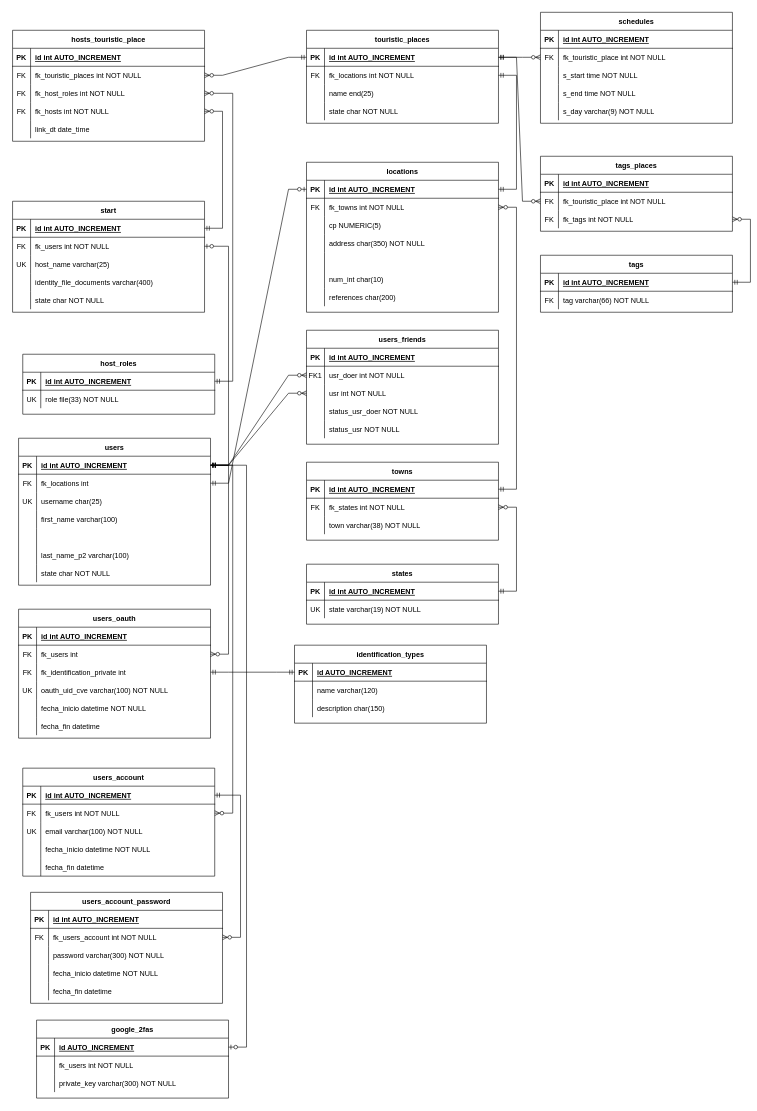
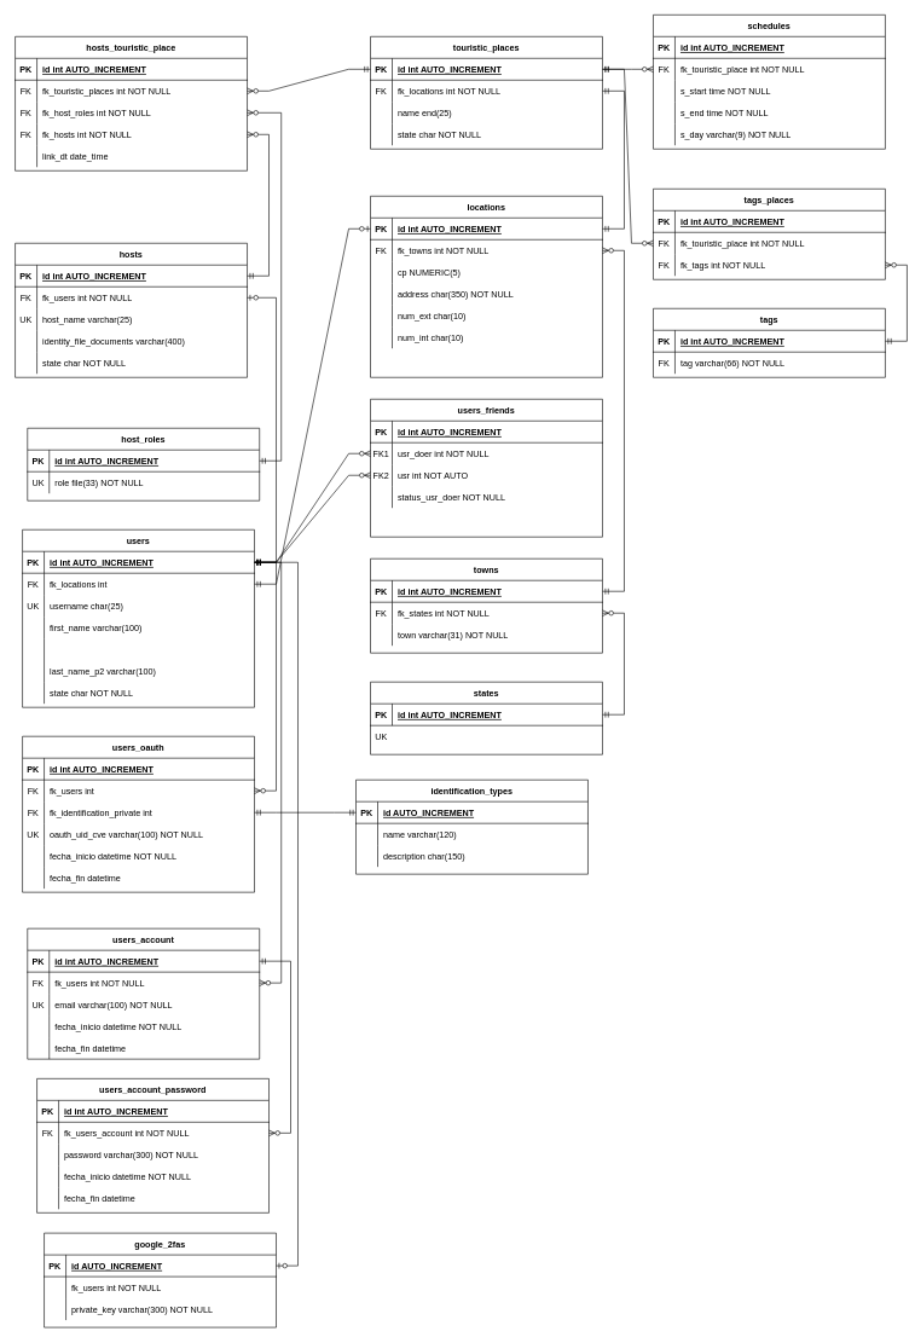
- <mxCell id="159" value="start" style="shape=table;startSize=30;container=1;collapsible=1;childLayout=tableLayout;fixedRows=1;rowLines=0;fontStyle=1;align=center;resizeLast=1;" vertex="1" parent="1"><mxGeometry x="20" y="335" width="320" height="185" as="geometry" /></mxCell>
+ <mxCell id="159" value="hosts" style="shape=table;startSize=30;container=1;collapsible=1;childLayout=tableLayout;fixedRows=1;rowLines=0;fontStyle=1;align=center;resizeLast=1;" vertex="1" parent="1"><mxGeometry x="20" y="335" width="320" height="185" as="geometry" /></mxCell>
+ <mxCell id="121" value="num_ext char(10)" style="shape=partialRectangle;overflow=hidden;connectable=0;fillColor=none;top=0;left=0;bottom=0;right=0;align=left;spacingLeft=6;" vertex="1" parent="119"><mxGeometry x="30" width="290" height="30" as="geometry"><mxRectangle width="290" height="30" as="alternateBounds" /></mxGeometry></mxCell>
- <mxCell id="127" value="references char(200)" style="shape=partialRectangle;overflow=hidden;connectable=0;fillColor=none;top=0;left=0;bottom=0;right=0;align=left;spacingLeft=6;" vertex="1" parent="125"><mxGeometry x="30" width="290" height="30" as="geometry"><mxRectangle width="290" height="30" as="alternateBounds" /></mxGeometry></mxCell>
+ <mxCell id="149" value="FK2" style="shape=partialRectangle;overflow=hidden;connectable=0;fillColor=none;top=0;left=0;bottom=0;right=0;" vertex="1" parent="148"><mxGeometry width="30" height="30" as="geometry"><mxRectangle width="30" height="30" as="alternateBounds" /></mxGeometry></mxCell>
- <mxCell id="150" value="usr int NOT NULL" style="shape=partialRectangle;overflow=hidden;connectable=0;fillColor=none;top=0;left=0;bottom=0;right=0;align=left;spacingLeft=6;" vertex="1" parent="148"><mxGeometry x="30" width="290" height="30" as="geometry"><mxRectangle width="290" height="30" as="alternateBounds" /></mxGeometry></mxCell>
+ <mxCell id="150" value="usr int NOT AUTO" style="shape=partialRectangle;overflow=hidden;connectable=0;fillColor=none;top=0;left=0;bottom=0;right=0;align=left;spacingLeft=6;" vertex="1" parent="148"><mxGeometry x="30" width="290" height="30" as="geometry"><mxRectangle width="290" height="30" as="alternateBounds" /></mxGeometry></mxCell>
- <mxCell id="156" value="status_usr NOT NULL" style="shape=partialRectangle;overflow=hidden;connectable=0;fillColor=none;top=0;left=0;bottom=0;right=0;align=left;spacingLeft=6;" vertex="1" parent="154"><mxGeometry x="30" width="290" height="30" as="geometry"><mxRectangle width="290" height="30" as="alternateBounds" /></mxGeometry></mxCell>
- <mxCell id="137" value="town varchar(38) NOT NULL" style="shape=partialRectangle;overflow=hidden;connectable=0;fillColor=none;top=0;left=0;bottom=0;right=0;align=left;spacingLeft=6;" vertex="1" parent="135"><mxGeometry x="30" width="290" height="30" as="geometry"><mxRectangle width="290" height="30" as="alternateBounds" /></mxGeometry></mxCell>
+ <mxCell id="137" value="town varchar(31) NOT NULL" style="shape=partialRectangle;overflow=hidden;connectable=0;fillColor=none;top=0;left=0;bottom=0;right=0;align=left;spacingLeft=6;" vertex="1" parent="135"><mxGeometry x="30" width="290" height="30" as="geometry"><mxRectangle width="290" height="30" as="alternateBounds" /></mxGeometry></mxCell>
- <mxCell id="105" value="state varchar(19) NOT NULL" style="shape=partialRectangle;overflow=hidden;connectable=0;fillColor=none;top=0;left=0;bottom=0;right=0;align=left;spacingLeft=6;" vertex="1" parent="103"><mxGeometry x="30" width="290" height="30" as="geometry"><mxRectangle width="290" height="30" as="alternateBounds" /></mxGeometry></mxCell>
